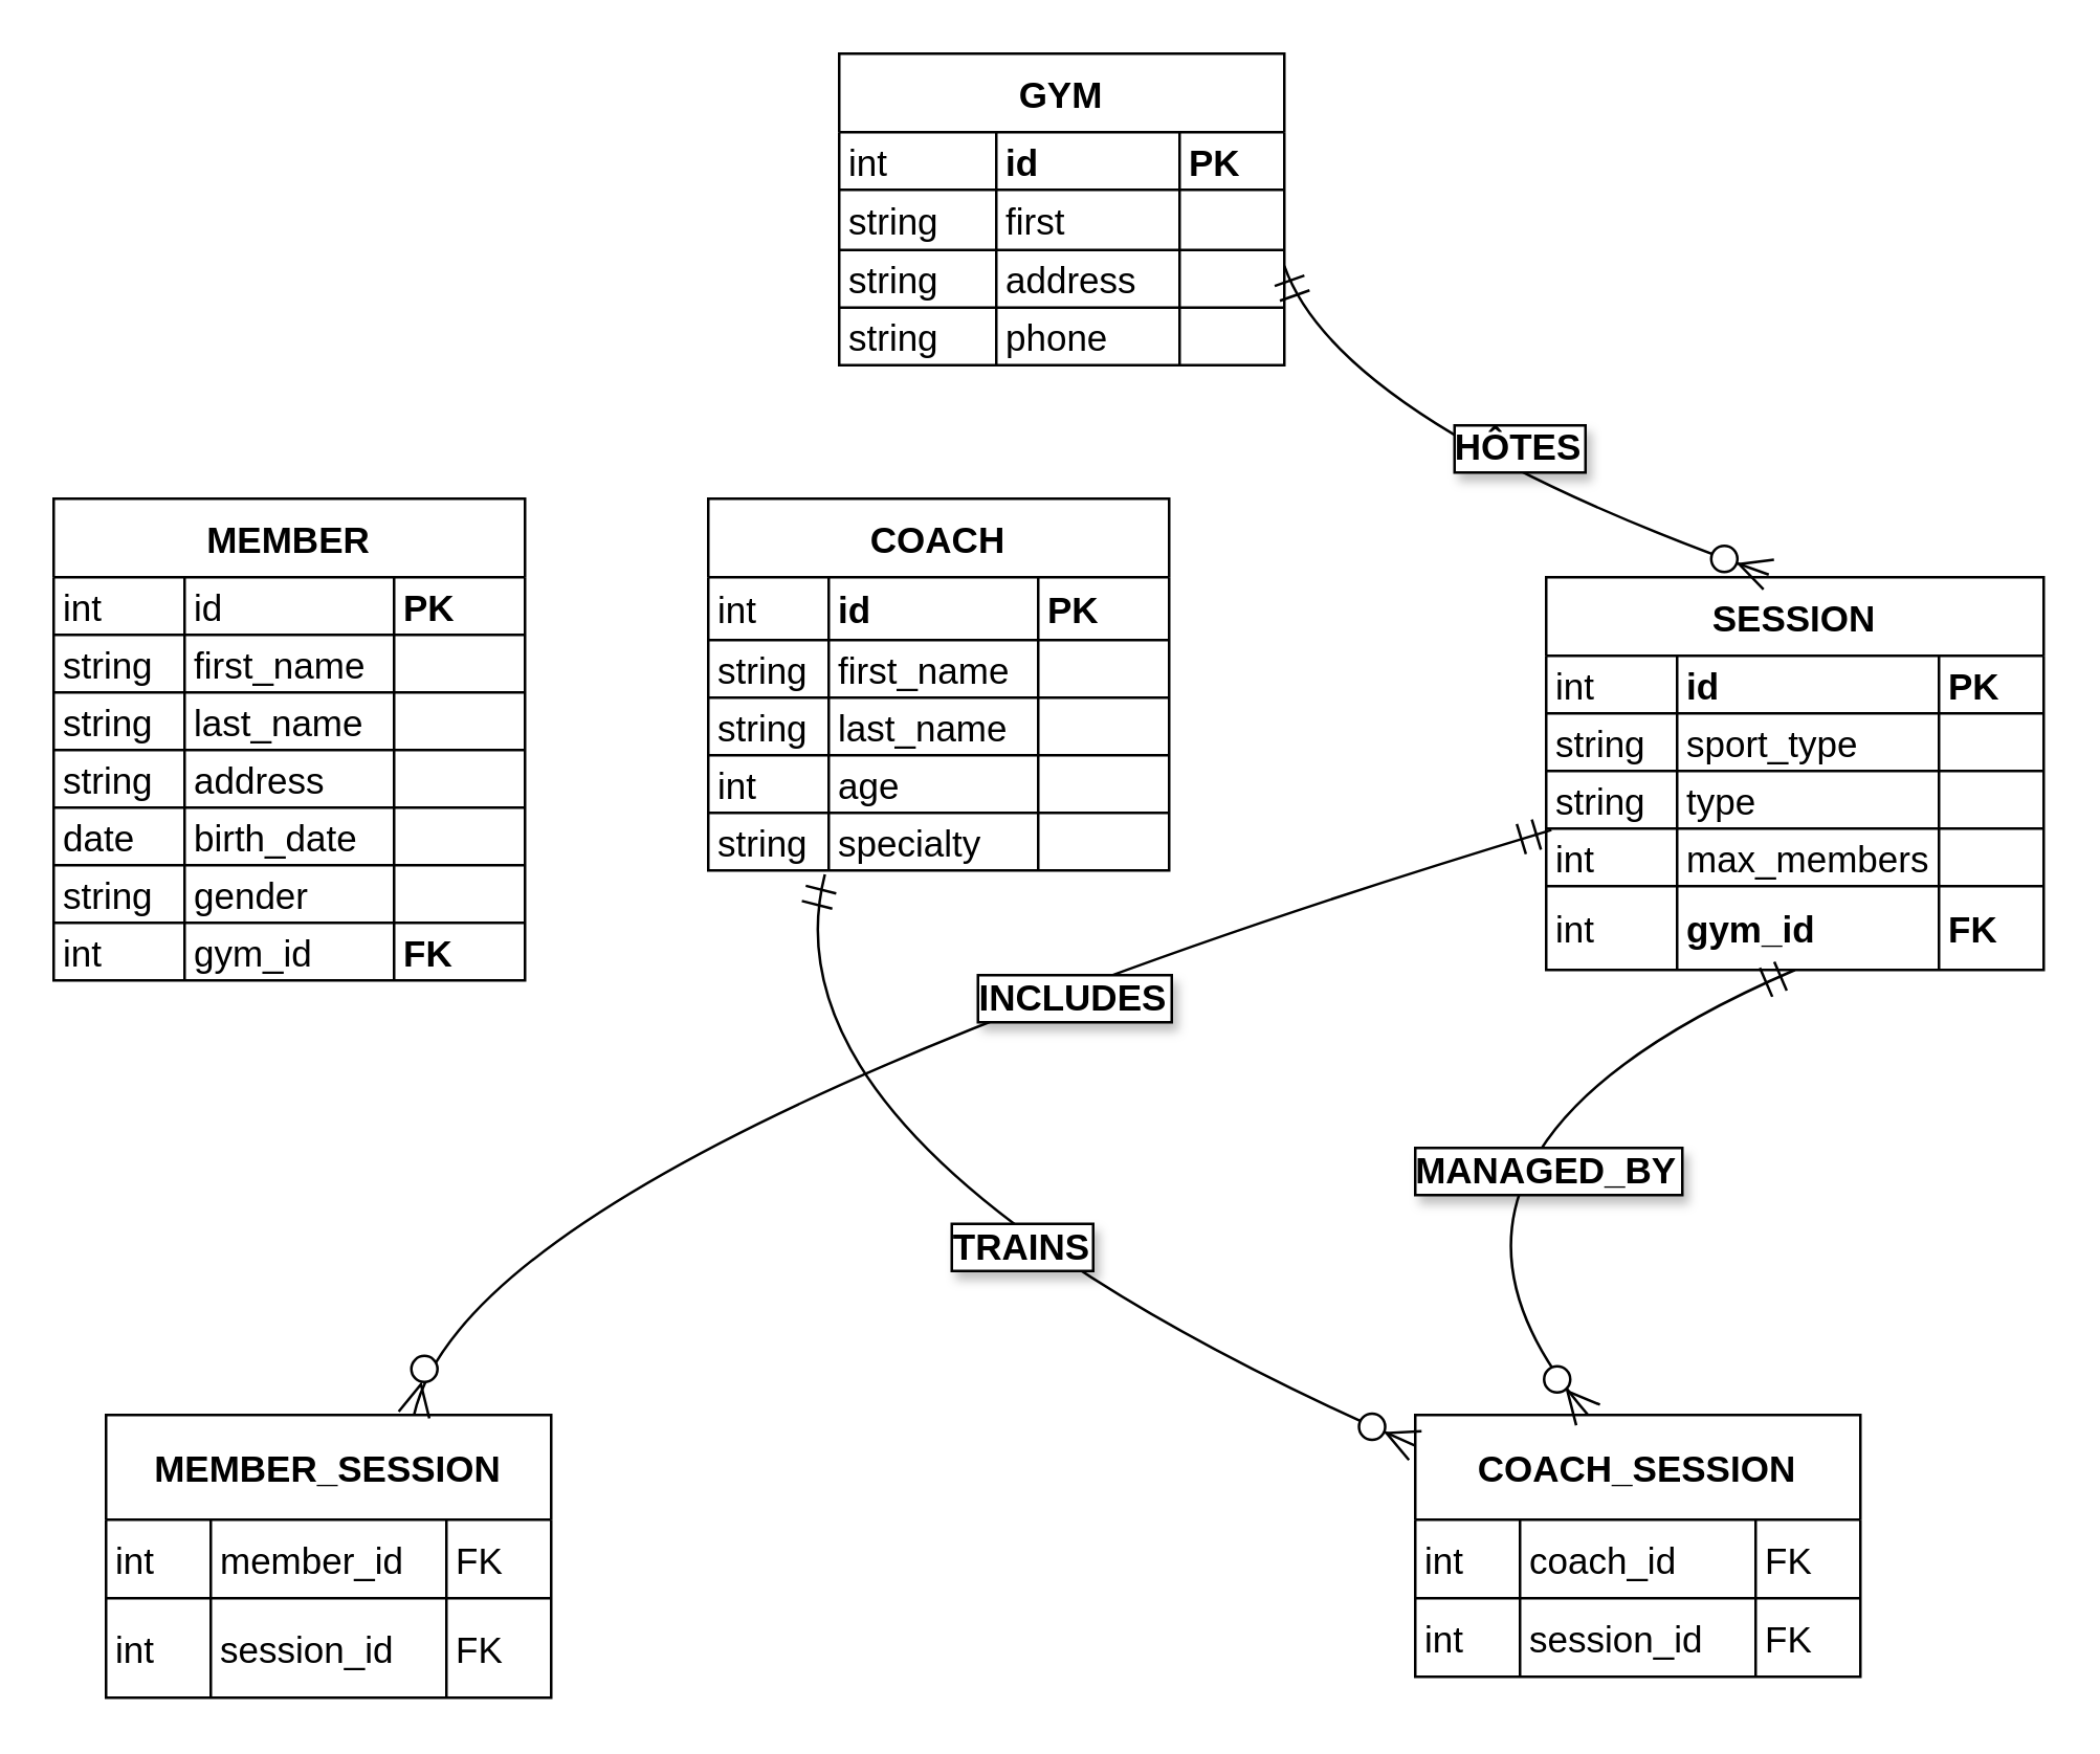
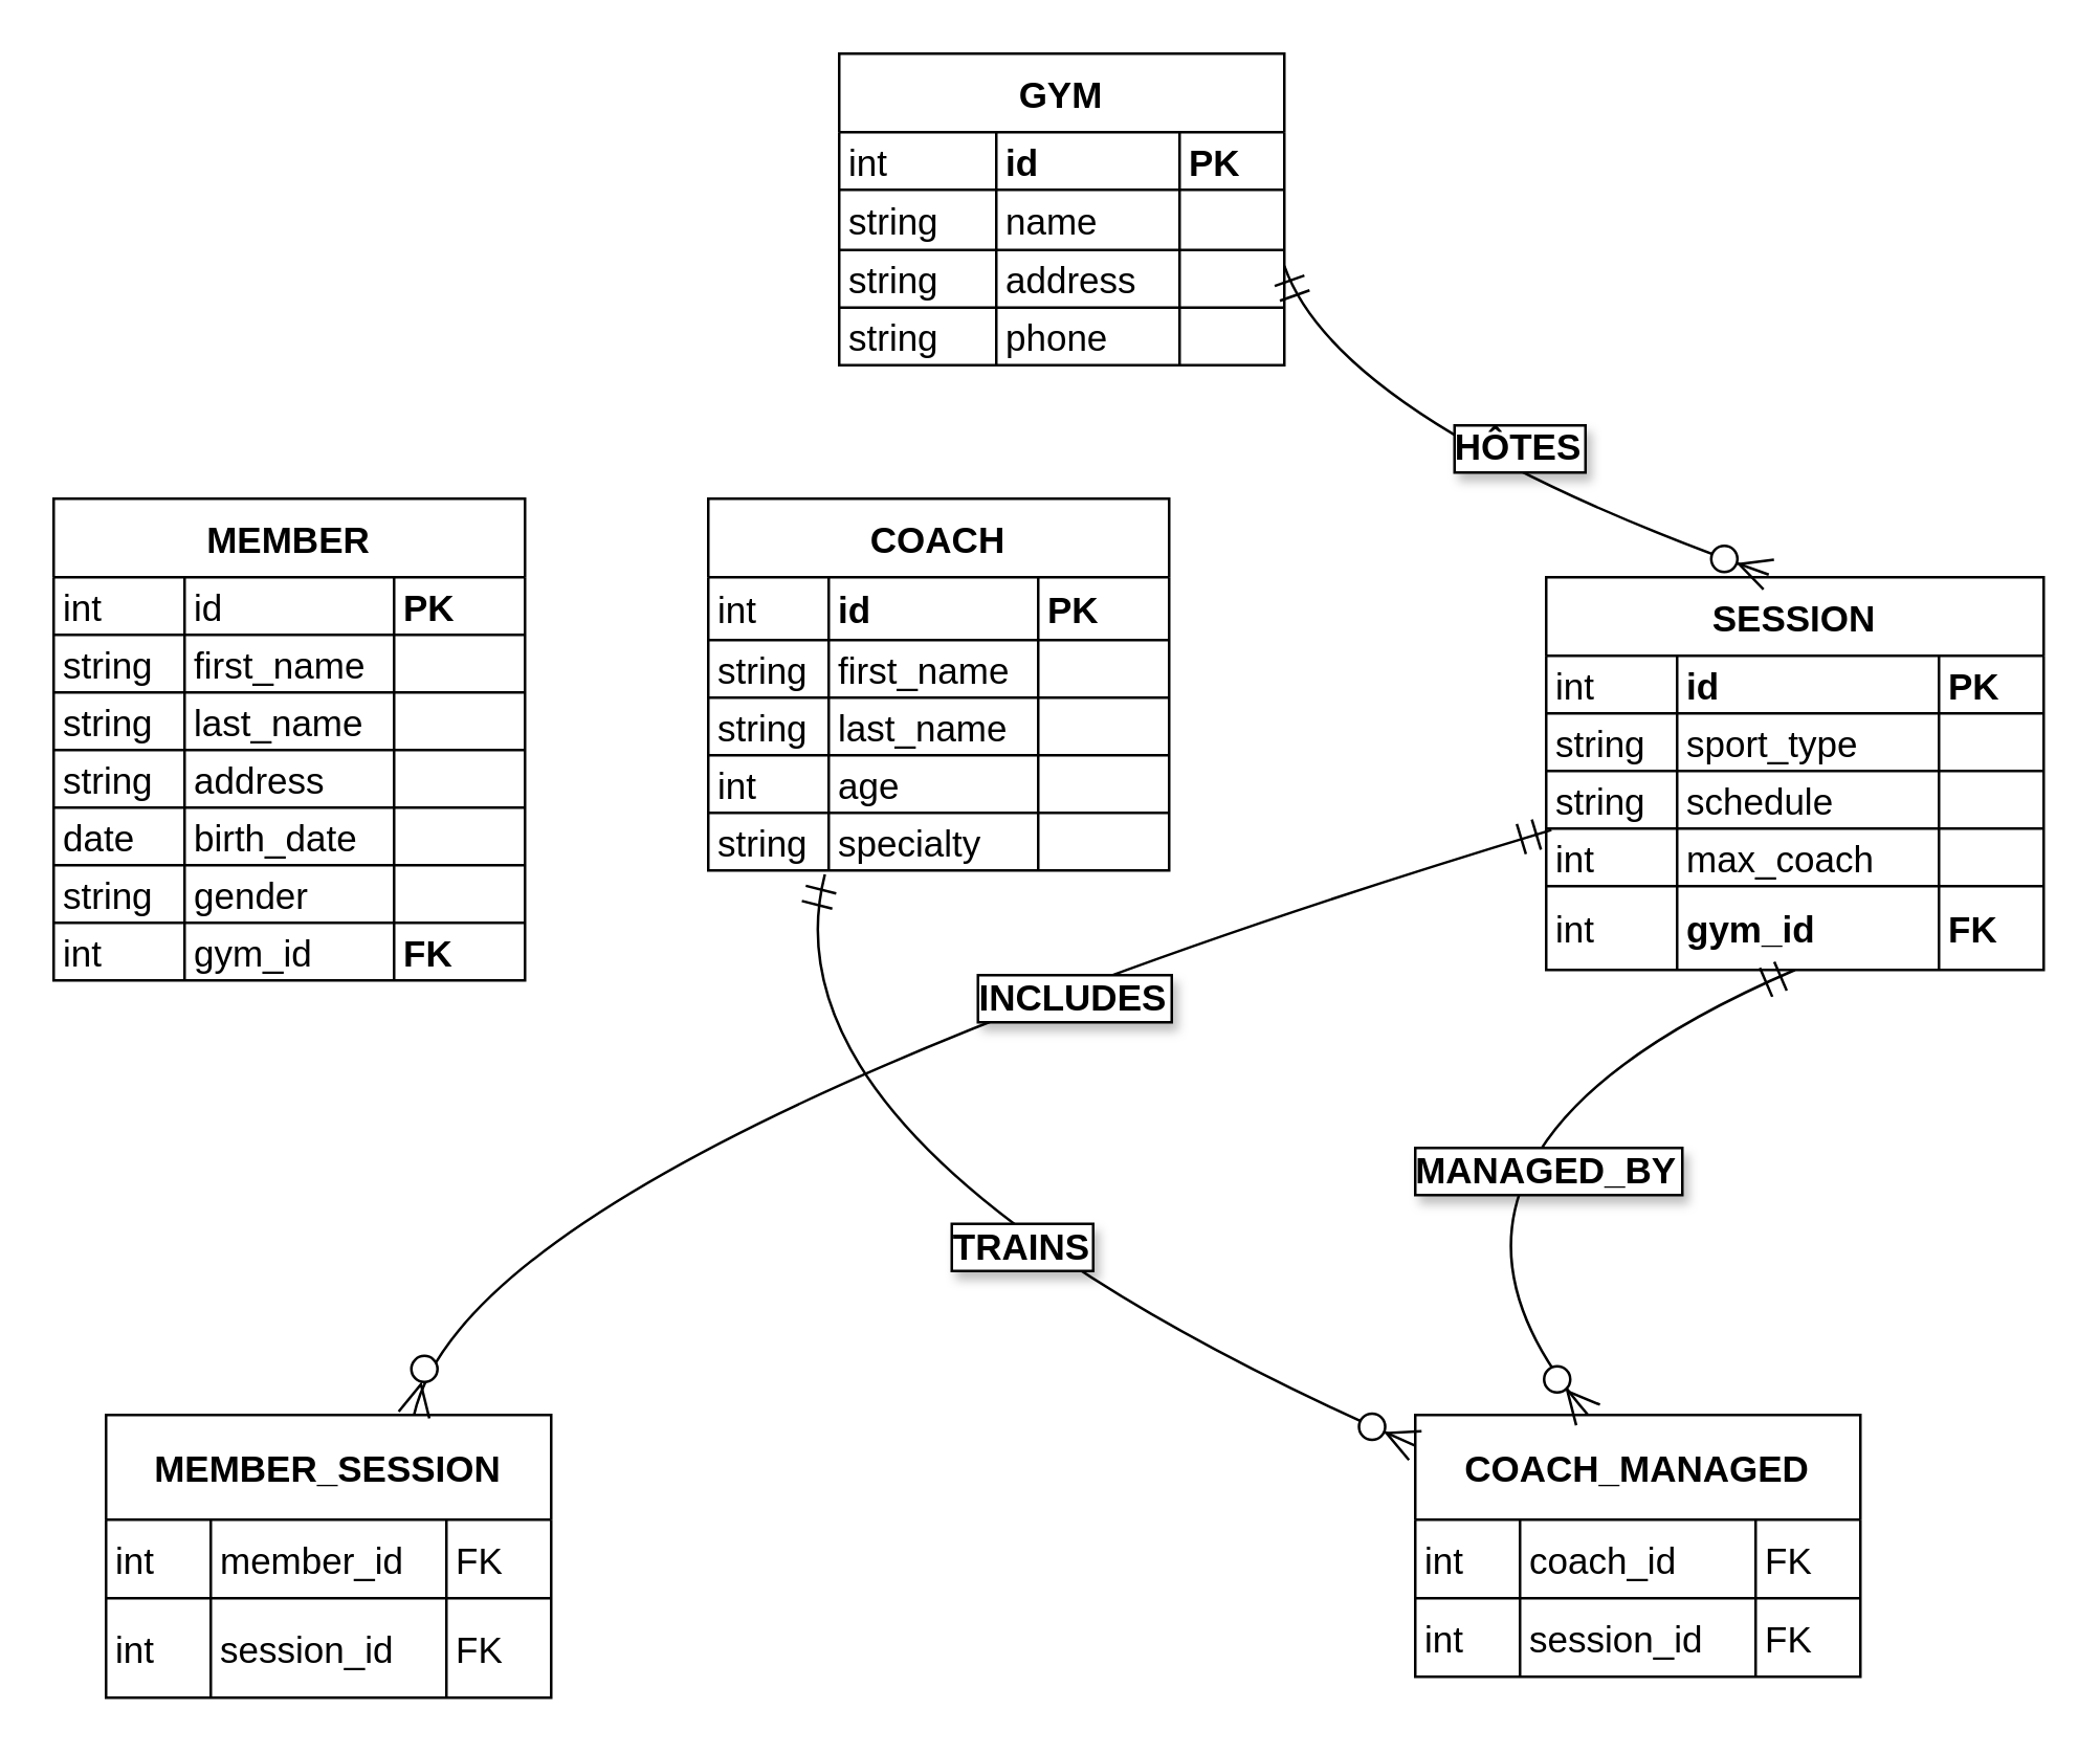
- <mxCell id="9" value="first" style="shape=partialRectangle;connectable=0;fillColor=none;top=0;left=0;bottom=0;right=0;align=left;spacingLeft=2;overflow=hidden;fontSize=14;labelBackgroundColor=none;labelBorderColor=none;textShadow=0;" vertex="1" parent="7"><mxGeometry x="60" width="70" height="23" as="geometry"><mxRectangle width="70" height="23" as="alternateBounds" /></mxGeometry></mxCell>
+ <mxCell id="9" value="name" style="shape=partialRectangle;connectable=0;fillColor=none;top=0;left=0;bottom=0;right=0;align=left;spacingLeft=2;overflow=hidden;fontSize=14;labelBackgroundColor=none;labelBorderColor=none;textShadow=0;" vertex="1" parent="7"><mxGeometry x="60" width="70" height="23" as="geometry"><mxRectangle width="70" height="23" as="alternateBounds" /></mxGeometry></mxCell>
- <mxCell id="80" value="type" style="shape=partialRectangle;connectable=0;fillColor=none;top=0;left=0;bottom=0;right=0;align=left;spacingLeft=2;overflow=hidden;fontSize=14;labelBackgroundColor=none;labelBorderColor=none;textShadow=0;" vertex="1" parent="78"><mxGeometry x="50" width="100" height="22" as="geometry"><mxRectangle width="100" height="22" as="alternateBounds" /></mxGeometry></mxCell>
+ <mxCell id="80" value="schedule" style="shape=partialRectangle;connectable=0;fillColor=none;top=0;left=0;bottom=0;right=0;align=left;spacingLeft=2;overflow=hidden;fontSize=14;labelBackgroundColor=none;labelBorderColor=none;textShadow=0;" vertex="1" parent="78"><mxGeometry x="50" width="100" height="22" as="geometry"><mxRectangle width="100" height="22" as="alternateBounds" /></mxGeometry></mxCell>
- <mxCell id="84" value="max_members" style="shape=partialRectangle;connectable=0;fillColor=none;top=0;left=0;bottom=0;right=0;align=left;spacingLeft=2;overflow=hidden;fontSize=14;labelBackgroundColor=none;labelBorderColor=none;textShadow=0;" vertex="1" parent="82"><mxGeometry x="50" width="100" height="22" as="geometry"><mxRectangle width="100" height="22" as="alternateBounds" /></mxGeometry></mxCell>
+ <mxCell id="84" value="max_coach" style="shape=partialRectangle;connectable=0;fillColor=none;top=0;left=0;bottom=0;right=0;align=left;spacingLeft=2;overflow=hidden;fontSize=14;labelBackgroundColor=none;labelBorderColor=none;textShadow=0;" vertex="1" parent="82"><mxGeometry x="50" width="100" height="22" as="geometry"><mxRectangle width="100" height="22" as="alternateBounds" /></mxGeometry></mxCell>
- <mxCell id="99" value="COACH_SESSION" style="shape=table;startSize=40;container=1;collapsible=0;childLayout=tableLayout;fixedRows=1;rowLines=1;fontStyle=1;align=center;resizeLast=1;fontSize=14;labelBackgroundColor=none;labelBorderColor=none;textShadow=0;" vertex="1" parent="1"><mxGeometry x="540" y="540" width="170" height="100" as="geometry" /></mxCell>
+ <mxCell id="99" value="COACH_MANAGED" style="shape=table;startSize=40;container=1;collapsible=0;childLayout=tableLayout;fixedRows=1;rowLines=1;fontStyle=1;align=center;resizeLast=1;fontSize=14;labelBackgroundColor=none;labelBorderColor=none;textShadow=0;" vertex="1" parent="1"><mxGeometry x="540" y="540" width="170" height="100" as="geometry" /></mxCell>
